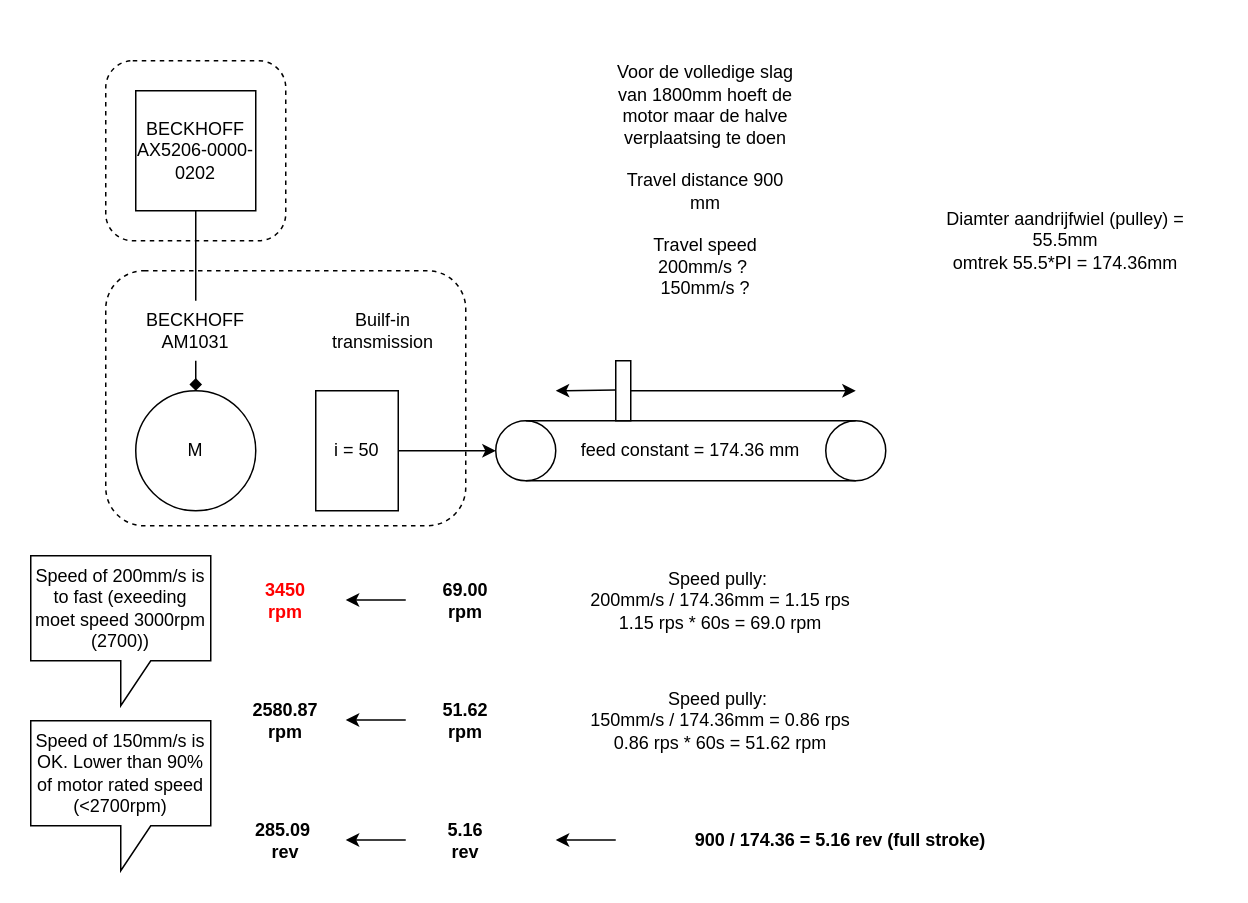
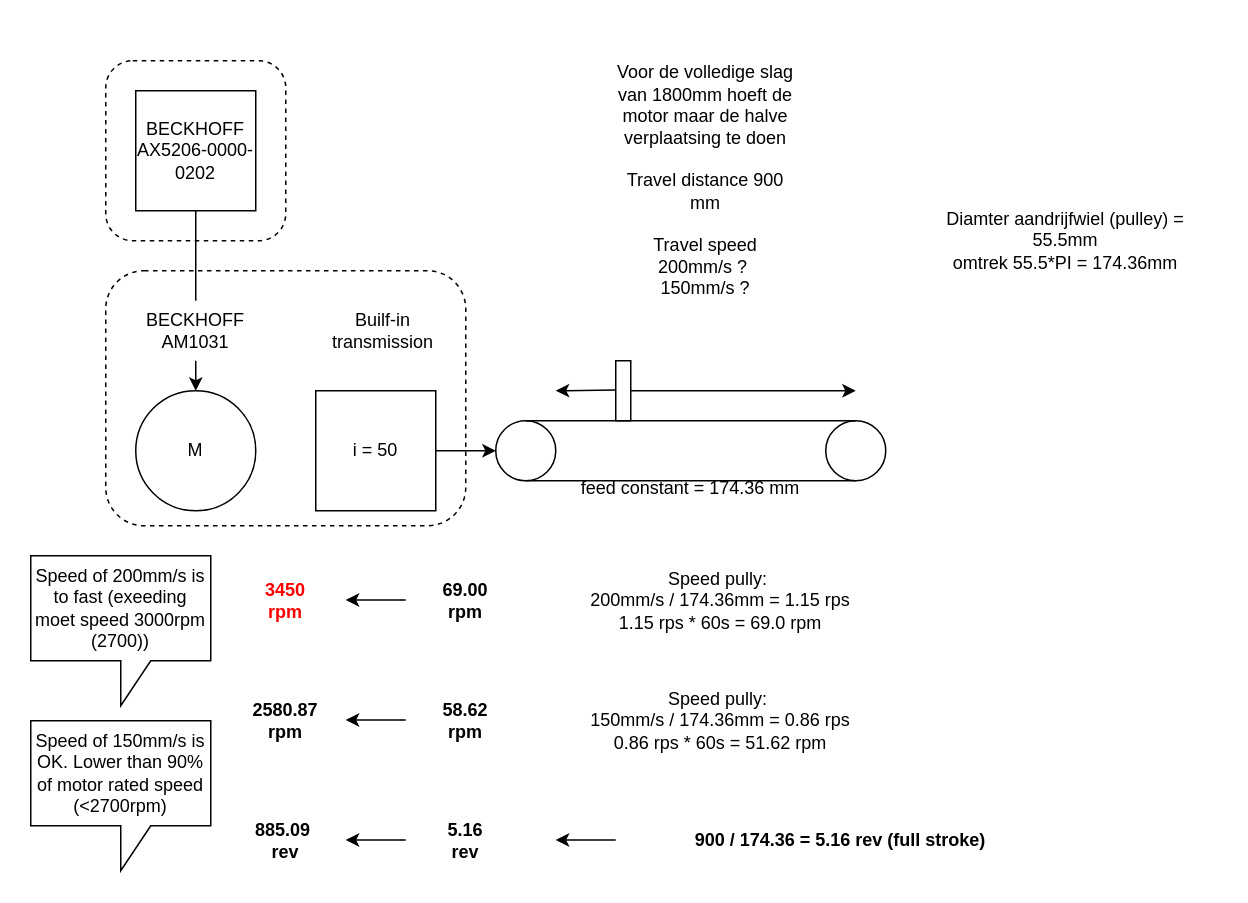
- <mxCell id="19" value="" style="endArrow=diamond;html=1;rounded=0;exitX=0.5;exitY=1;exitDx=0;exitDy=0;entryX=0.5;entryY=0;entryDx=0;entryDy=0;" parent="1" source="18" target="4" edge="1"><mxGeometry width="50" height="50" relative="1" as="geometry"><mxPoint x="300" y="10" as="sourcePoint" /><mxPoint x="320" y="140" as="targetPoint" /></mxGeometry></mxCell>
+ <mxCell id="19" value="" style="endArrow=classic;html=1;rounded=0;exitX=0.5;exitY=1;exitDx=0;exitDy=0;entryX=0.5;entryY=0;entryDx=0;entryDy=0;" parent="1" source="18" target="4" edge="1"><mxGeometry width="50" height="50" relative="1" as="geometry"><mxPoint x="300" y="10" as="sourcePoint" /><mxPoint x="320" y="140" as="targetPoint" /></mxGeometry></mxCell>
- <mxCell id="3" value="i = 50" style="whiteSpace=wrap;html=1;aspect=fixed;" parent="1" vertex="1"><mxGeometry x="210" y="260" width="55" height="80" as="geometry" /></mxCell>
+ <mxCell id="3" value="i = 50" style="whiteSpace=wrap;html=1;aspect=fixed;" parent="1" vertex="1"><mxGeometry x="210" y="260" width="80" height="80" as="geometry" /></mxCell>
- <mxCell id="22" value="feed constant = 174.36 mm" style="text;html=1;align=center;verticalAlign=middle;whiteSpace=wrap;rounded=0;" parent="1" vertex="1"><mxGeometry x="380" y="290" width="160" height="20" as="geometry" /></mxCell>
+ <mxCell id="22" value="feed constant = 174.36 mm" style="text;html=1;align=center;verticalAlign=middle;whiteSpace=wrap;rounded=0;" parent="1" vertex="1"><mxGeometry x="380" y="315" width="160" height="20" as="geometry" /></mxCell>
- <mxCell id="30" value="&lt;div&gt;&lt;b&gt;51.62 rpm&lt;/b&gt;&lt;/div&gt;" style="text;html=1;align=center;verticalAlign=middle;whiteSpace=wrap;rounded=0;fontColor=#000000;" vertex="1" parent="1"><mxGeometry x="290" y="460" width="40" height="40" as="geometry" /></mxCell>
+ <mxCell id="30" value="&lt;div&gt;&lt;b&gt;58.62 rpm&lt;/b&gt;&lt;/div&gt;" style="text;html=1;align=center;verticalAlign=middle;whiteSpace=wrap;rounded=0;fontColor=#000000;" vertex="1" parent="1"><mxGeometry x="290" y="460" width="40" height="40" as="geometry" /></mxCell>
- <mxCell id="25" value="&lt;div&gt;&lt;b&gt;285.09&amp;nbsp; rev&lt;/b&gt;&lt;/div&gt;" style="text;html=1;align=center;verticalAlign=middle;whiteSpace=wrap;rounded=0;fontColor=#000000;" parent="1" vertex="1"><mxGeometry x="170" y="540" width="40" height="40" as="geometry" /></mxCell>
+ <mxCell id="25" value="&lt;div&gt;&lt;b&gt;885.09&amp;nbsp; rev&lt;/b&gt;&lt;/div&gt;" style="text;html=1;align=center;verticalAlign=middle;whiteSpace=wrap;rounded=0;fontColor=#000000;" parent="1" vertex="1"><mxGeometry x="170" y="540" width="40" height="40" as="geometry" /></mxCell>
